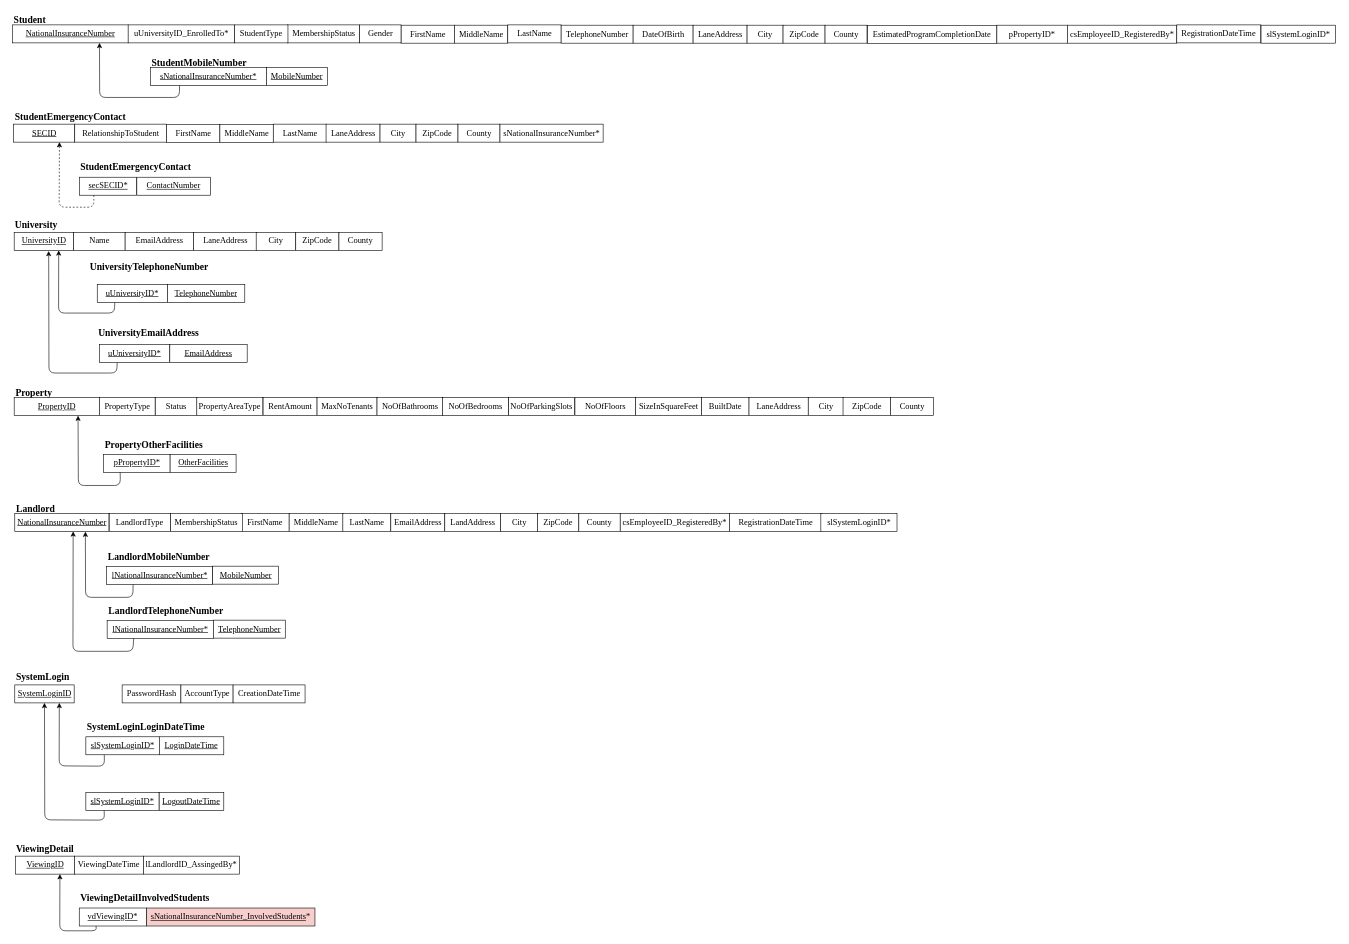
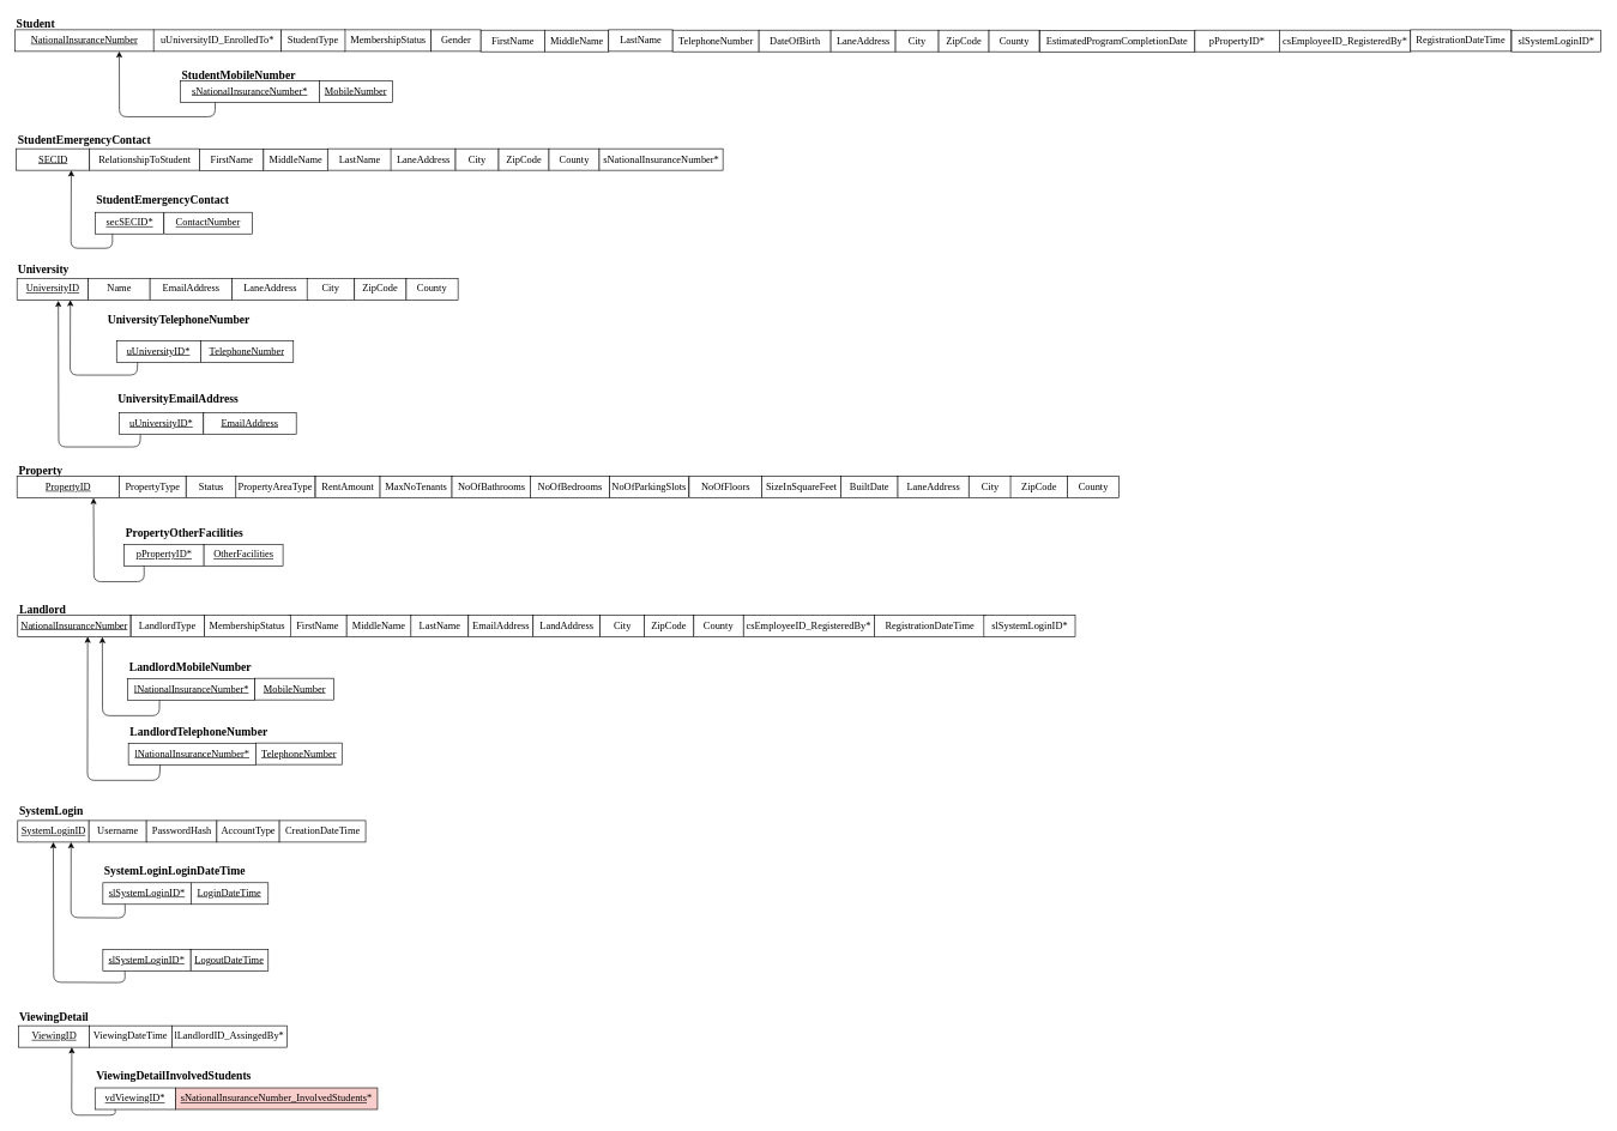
- <mxCell id="120" value="" style="endArrow=classic;html=1;entryX=0.75;entryY=1;entryDx=0;entryDy=0;exitX=0.25;exitY=1;exitDx=0;exitDy=0;dashed=1;" parent="1" source="118" target="107" edge="1"><mxGeometry width="50" height="50" relative="1" as="geometry"><mxPoint x="70.5" y="335" as="sourcePoint" /><mxPoint x="120.5" y="285" as="targetPoint" /><Array as="points"><mxPoint x="155.5" y="345" /><mxPoint x="97.5" y="345" /></Array></mxGeometry></mxCell>
+ <mxCell id="120" value="" style="endArrow=classic;html=1;entryX=0.75;entryY=1;entryDx=0;entryDy=0;exitX=0.25;exitY=1;exitDx=0;exitDy=0;" parent="1" source="118" target="107" edge="1"><mxGeometry width="50" height="50" relative="1" as="geometry"><mxPoint x="70.5" y="335" as="sourcePoint" /><mxPoint x="120.5" y="285" as="targetPoint" /><Array as="points"><mxPoint x="155.5" y="345" /><mxPoint x="97.5" y="345" /></Array></mxGeometry></mxCell>
+ <mxCell id="87" value="Username" style="rounded=0;whiteSpace=wrap;html=1;fontSize=14;fontFamily=Times New Roman;" parent="1" vertex="1"><mxGeometry x="122.5" y="1141.5" width="80" height="30" as="geometry" /></mxCell>
